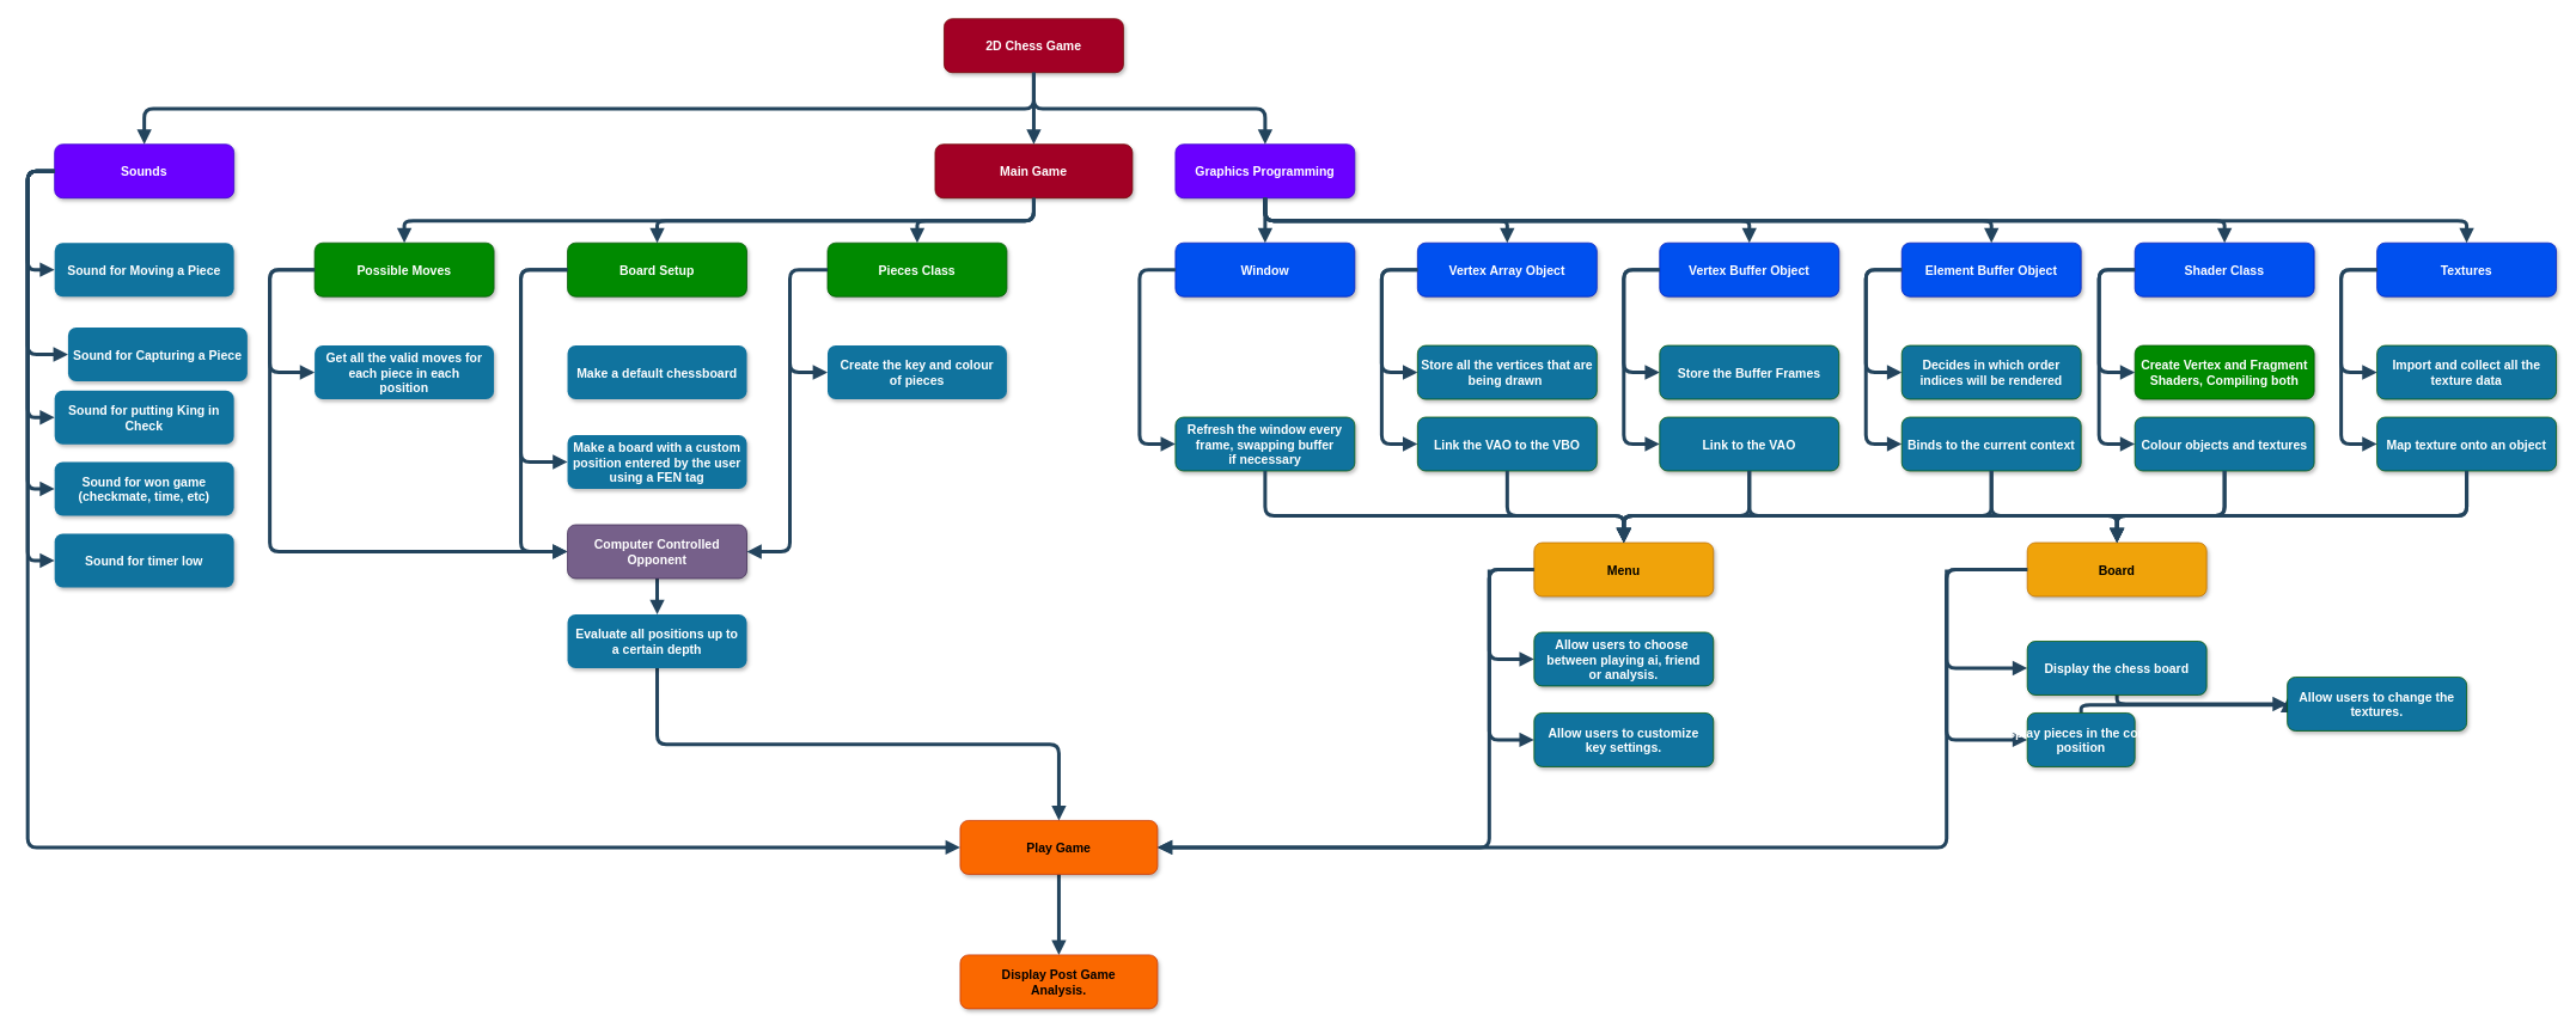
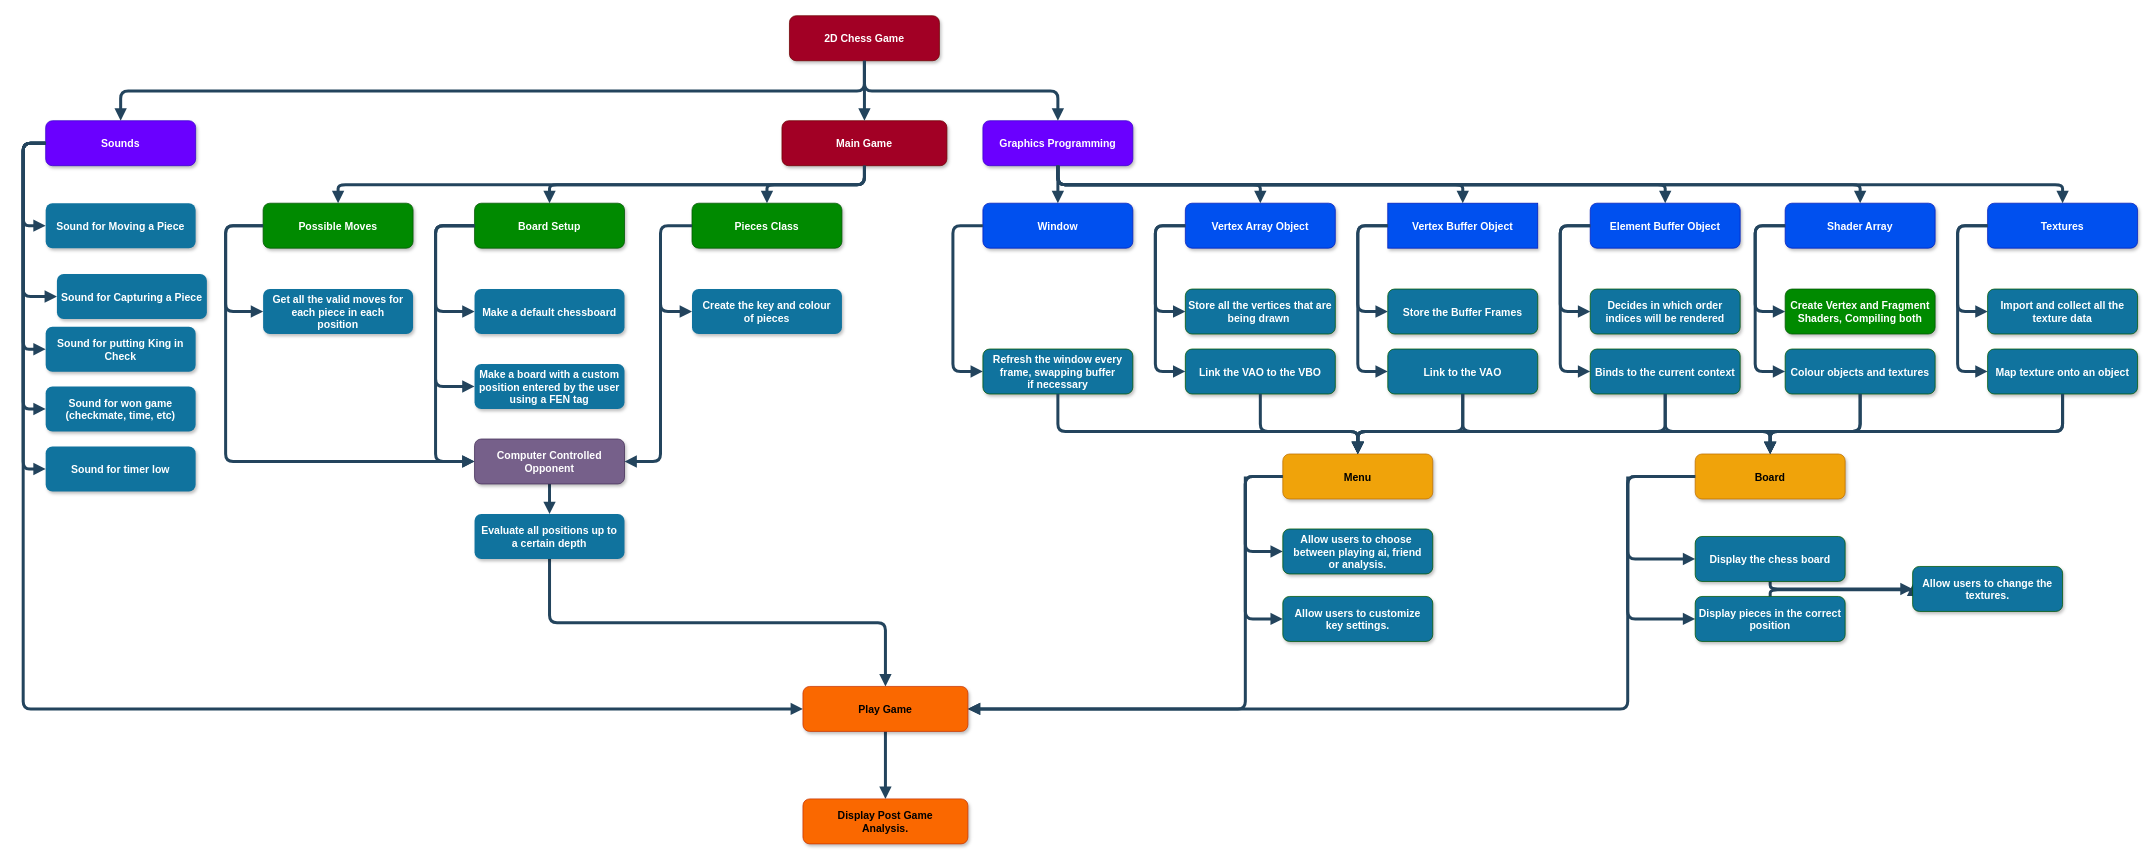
- <mxCell id="34" value="Vertex Buffer Object" style="rounded=1;fillColor=#0050ef;strokeColor=#001DBC;shadow=1;fontStyle=1;fontColor=#ffffff;fontSize=14;" vertex="1" parent="1"><mxGeometry x="1850" y="270.5" width="200" height="60" as="geometry" /></mxCell>
+ <mxCell id="34" value="Vertex Buffer Object" style="fillColor=#0050ef;strokeColor=#001DBC;shadow=1;fontStyle=1;fontColor=#ffffff;fontSize=14;rounded=0;" vertex="1" parent="1"><mxGeometry x="1850" y="270.5" width="200" height="60" as="geometry" /></mxCell>
- <mxCell id="46" value="Shader Class" style="rounded=1;fillColor=#0050ef;strokeColor=#001DBC;shadow=1;fontStyle=1;fontColor=#ffffff;fontSize=14;" vertex="1" parent="1"><mxGeometry x="2380" y="270.5" width="200" height="60" as="geometry" /></mxCell>
+ <mxCell id="46" value="Shader Array" style="rounded=1;fillColor=#0050ef;strokeColor=#001DBC;shadow=1;fontStyle=1;fontColor=#ffffff;fontSize=14;" vertex="1" parent="1"><mxGeometry x="2380" y="270.5" width="200" height="60" as="geometry" /></mxCell>
+ <mxCell id="15" value="" style="edgeStyle=elbowEdgeStyle;elbow=vertical;strokeWidth=4;endArrow=block;endFill=1;fontStyle=1;strokeColor=#23445D;exitX=0;exitY=0.5;exitDx=0;exitDy=0;entryX=0;entryY=0.5;entryDx=0;entryDy=0;" edge="1" parent="1" source="6" target="14"><mxGeometry x="-18" y="175.5" width="100" height="100" as="geometry"><mxPoint x="642" y="310.5" as="sourcePoint" /><mxPoint x="642" y="435" as="targetPoint" /><Array as="points"><mxPoint x="580" y="397.5" /></Array></mxGeometry></mxCell>
- <mxCell id="78" value="Display pieces in the correct&#10;position" style="rounded=1;fillColor=#10739E;strokeColor=#005700;shadow=1;fontStyle=1;fontColor=#ffffff;fontSize=14;" vertex="1" parent="1"><mxGeometry x="2260" y="795" width="120" height="60" as="geometry" /></mxCell>
+ <mxCell id="78" value="Display pieces in the correct&#10;position" style="rounded=1;fillColor=#10739E;strokeColor=#005700;shadow=1;fontStyle=1;fontColor=#ffffff;fontSize=14;" vertex="1" parent="1"><mxGeometry x="2260" y="795" width="200" height="60" as="geometry" /></mxCell>
